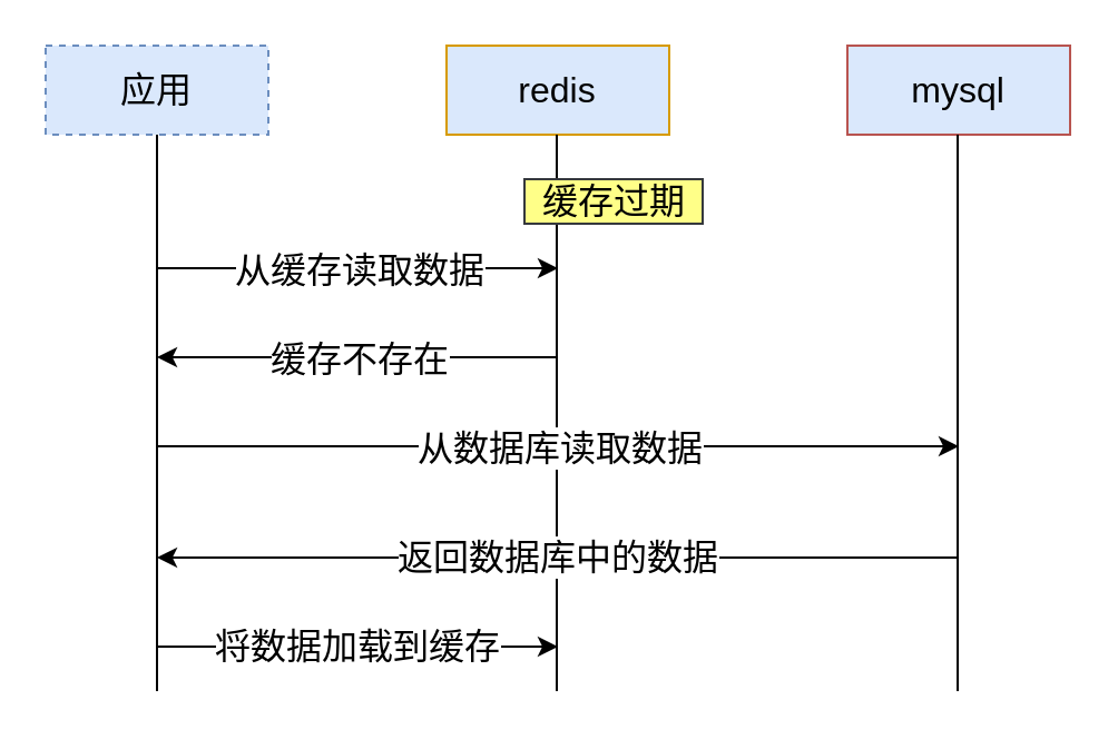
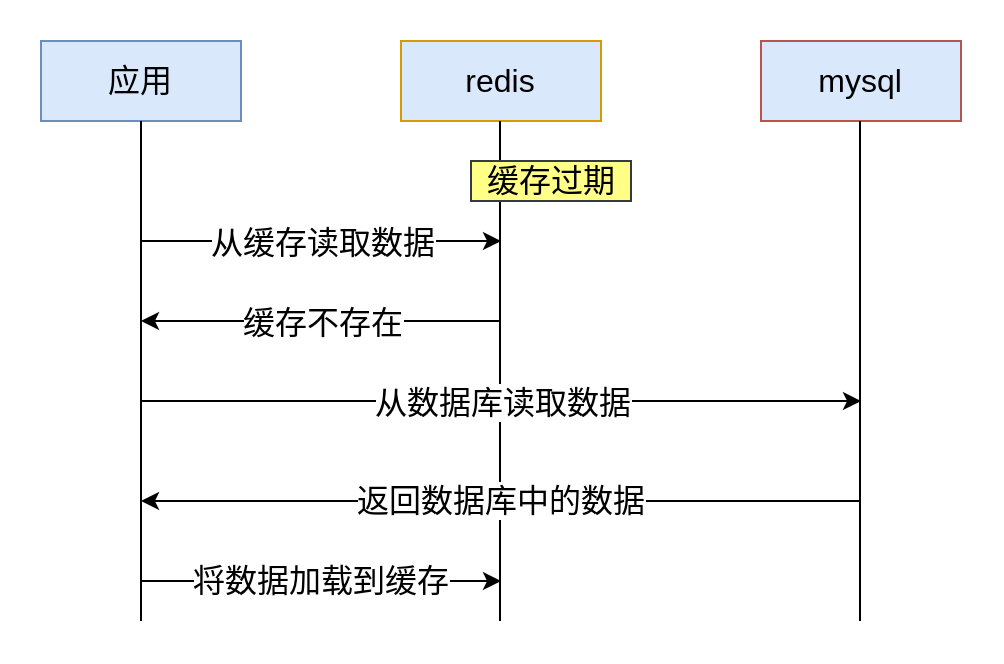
- <mxCell id="2" value="应用" style="rounded=0;whiteSpace=wrap;html=1;fontSize=16;fillColor=#dae8fc;strokeColor=#6c8ebf;dashed=1;" vertex="1" parent="1"><mxGeometry x="20" y="20" width="100" height="40" as="geometry" /></mxCell>
+ <mxCell id="2" value="应用" style="rounded=0;whiteSpace=wrap;html=1;fontSize=16;fillColor=#dae8fc;strokeColor=#6c8ebf;" vertex="1" parent="1"><mxGeometry x="20" y="20" width="100" height="40" as="geometry" /></mxCell>
